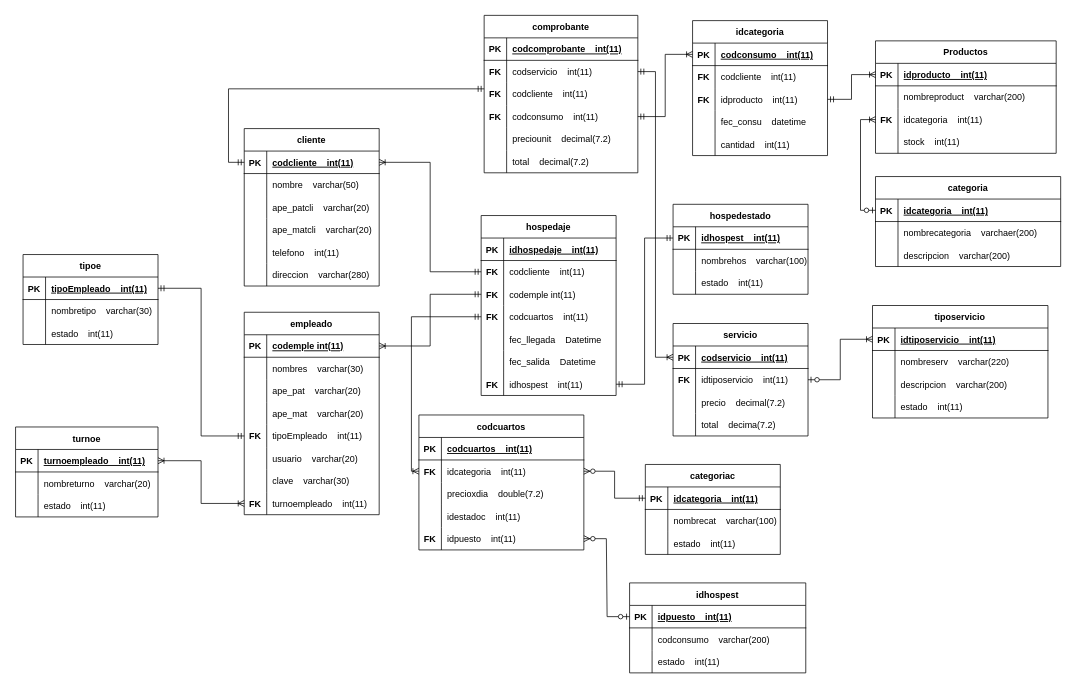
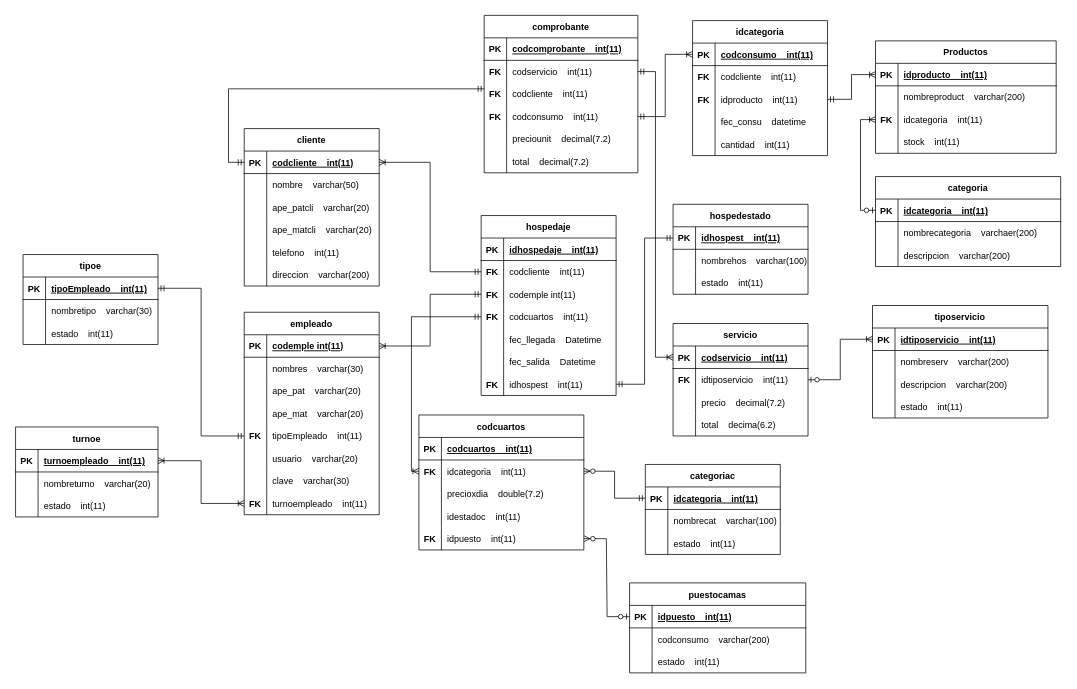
- <mxCell id="66" value="direccion    varchar(280)" style="shape=partialRectangle;connectable=0;fillColor=none;top=0;left=0;bottom=0;right=0;align=left;spacingLeft=6;overflow=hidden;" parent="64" vertex="1"><mxGeometry x="30" width="150" height="30" as="geometry"><mxRectangle width="150" height="30" as="alternateBounds" /></mxGeometry></mxCell>
+ <mxCell id="66" value="direccion    varchar(200)" style="shape=partialRectangle;connectable=0;fillColor=none;top=0;left=0;bottom=0;right=0;align=left;spacingLeft=6;overflow=hidden;" parent="64" vertex="1"><mxGeometry x="30" width="150" height="30" as="geometry"><mxRectangle width="150" height="30" as="alternateBounds" /></mxGeometry></mxCell>
- <mxCell id="180" value="nombreserv    varchar(220)" style="shape=partialRectangle;connectable=0;fillColor=none;top=0;left=0;bottom=0;right=0;align=left;spacingLeft=6;overflow=hidden;" vertex="1" parent="178"><mxGeometry x="30" width="204" height="30" as="geometry"><mxRectangle width="204" height="30" as="alternateBounds" /></mxGeometry></mxCell>
+ <mxCell id="180" value="nombreserv    varchar(200)" style="shape=partialRectangle;connectable=0;fillColor=none;top=0;left=0;bottom=0;right=0;align=left;spacingLeft=6;overflow=hidden;" vertex="1" parent="178"><mxGeometry x="30" width="204" height="30" as="geometry"><mxRectangle width="204" height="30" as="alternateBounds" /></mxGeometry></mxCell>
- <mxCell id="154" value="total    decima(7.2)" style="shape=partialRectangle;connectable=0;fillColor=none;top=0;left=0;bottom=0;right=0;align=left;spacingLeft=6;overflow=hidden;" vertex="1" parent="152"><mxGeometry x="30" width="150" height="30" as="geometry"><mxRectangle width="150" height="30" as="alternateBounds" /></mxGeometry></mxCell>
+ <mxCell id="154" value="total    decima(6.2)" style="shape=partialRectangle;connectable=0;fillColor=none;top=0;left=0;bottom=0;right=0;align=left;spacingLeft=6;overflow=hidden;" vertex="1" parent="152"><mxGeometry x="30" width="150" height="30" as="geometry"><mxRectangle width="150" height="30" as="alternateBounds" /></mxGeometry></mxCell>
- <mxCell id="94" value="idhospest" style="shape=table;startSize=30;container=1;collapsible=1;childLayout=tableLayout;fixedRows=1;rowLines=0;fontStyle=1;align=center;resizeLast=1;" parent="1" vertex="1"><mxGeometry x="839" y="777" width="235" height="120" as="geometry" /></mxCell>
+ <mxCell id="94" value="puestocamas" style="shape=table;startSize=30;container=1;collapsible=1;childLayout=tableLayout;fixedRows=1;rowLines=0;fontStyle=1;align=center;resizeLast=1;" parent="1" vertex="1"><mxGeometry x="839" y="777" width="235" height="120" as="geometry" /></mxCell>
